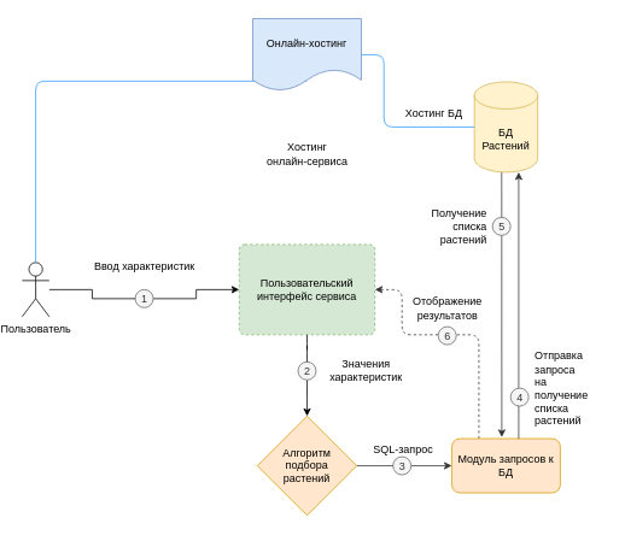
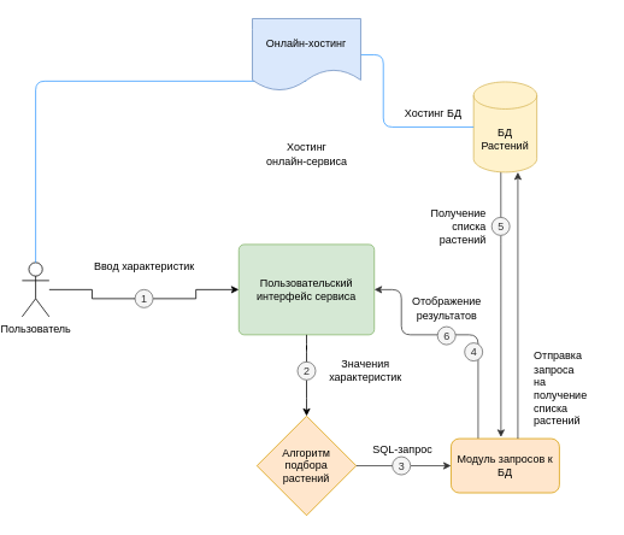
- <mxCell id="3" value="Пользовательский интерфейс сервиса" style="rounded=1;whiteSpace=wrap;html=1;arcSize=6;spacingTop=0;spacing=10;fillColor=#d5e8d4;strokeColor=#82b366;dashed=1;" vertex="1" parent="1"><mxGeometry x="260" y="270" width="150" height="100" as="geometry" /></mxCell>
+ <mxCell id="3" value="Пользовательский интерфейс сервиса" style="rounded=1;whiteSpace=wrap;html=1;arcSize=6;spacingTop=0;spacing=10;fillColor=#d5e8d4;strokeColor=#82b366;" vertex="1" parent="1"><mxGeometry x="260" y="270" width="150" height="100" as="geometry" /></mxCell>
- <mxCell id="6" style="edgeStyle=orthogonalEdgeStyle;rounded=1;orthogonalLoop=1;jettySize=auto;html=1;exitX=0.25;exitY=0;exitDx=0;exitDy=0;entryX=1;entryY=0.5;entryDx=0;entryDy=0;strokeColor=#333333;endArrow=classic;endFill=1;dashed=1;" edge="1" parent="1" source="7" target="3"><mxGeometry relative="1" as="geometry"><Array as="points"><mxPoint x="525" y="370" /><mxPoint x="440" y="370" /><mxPoint x="440" y="320" /></Array></mxGeometry></mxCell>
+ <mxCell id="6" style="edgeStyle=orthogonalEdgeStyle;rounded=1;orthogonalLoop=1;jettySize=auto;html=1;exitX=0.25;exitY=0;exitDx=0;exitDy=0;entryX=1;entryY=0.5;entryDx=0;entryDy=0;strokeColor=#333333;endArrow=classic;endFill=1;" edge="1" parent="1" source="7" target="3"><mxGeometry relative="1" as="geometry"><Array as="points"><mxPoint x="525" y="370" /><mxPoint x="440" y="370" /><mxPoint x="440" y="320" /></Array></mxGeometry></mxCell>
- <mxCell id="27" value="4" style="ellipse;whiteSpace=wrap;html=1;aspect=fixed;fillColor=#f5f5f5;fontColor=#333333;strokeColor=#666666;align=center;verticalAlign=middle;spacing=1;spacingLeft=1;spacingTop=1;" vertex="1" parent="1"><mxGeometry x="560" y="429" width="20" height="20" as="geometry" /></mxCell>
+ <mxCell id="27" value="4" style="ellipse;whiteSpace=wrap;html=1;aspect=fixed;fillColor=#f5f5f5;fontColor=#333333;strokeColor=#666666;align=center;verticalAlign=middle;spacing=1;spacingLeft=1;spacingTop=1;" vertex="1" parent="1"><mxGeometry x="510" y="379" width="20" height="20" as="geometry" /></mxCell>
